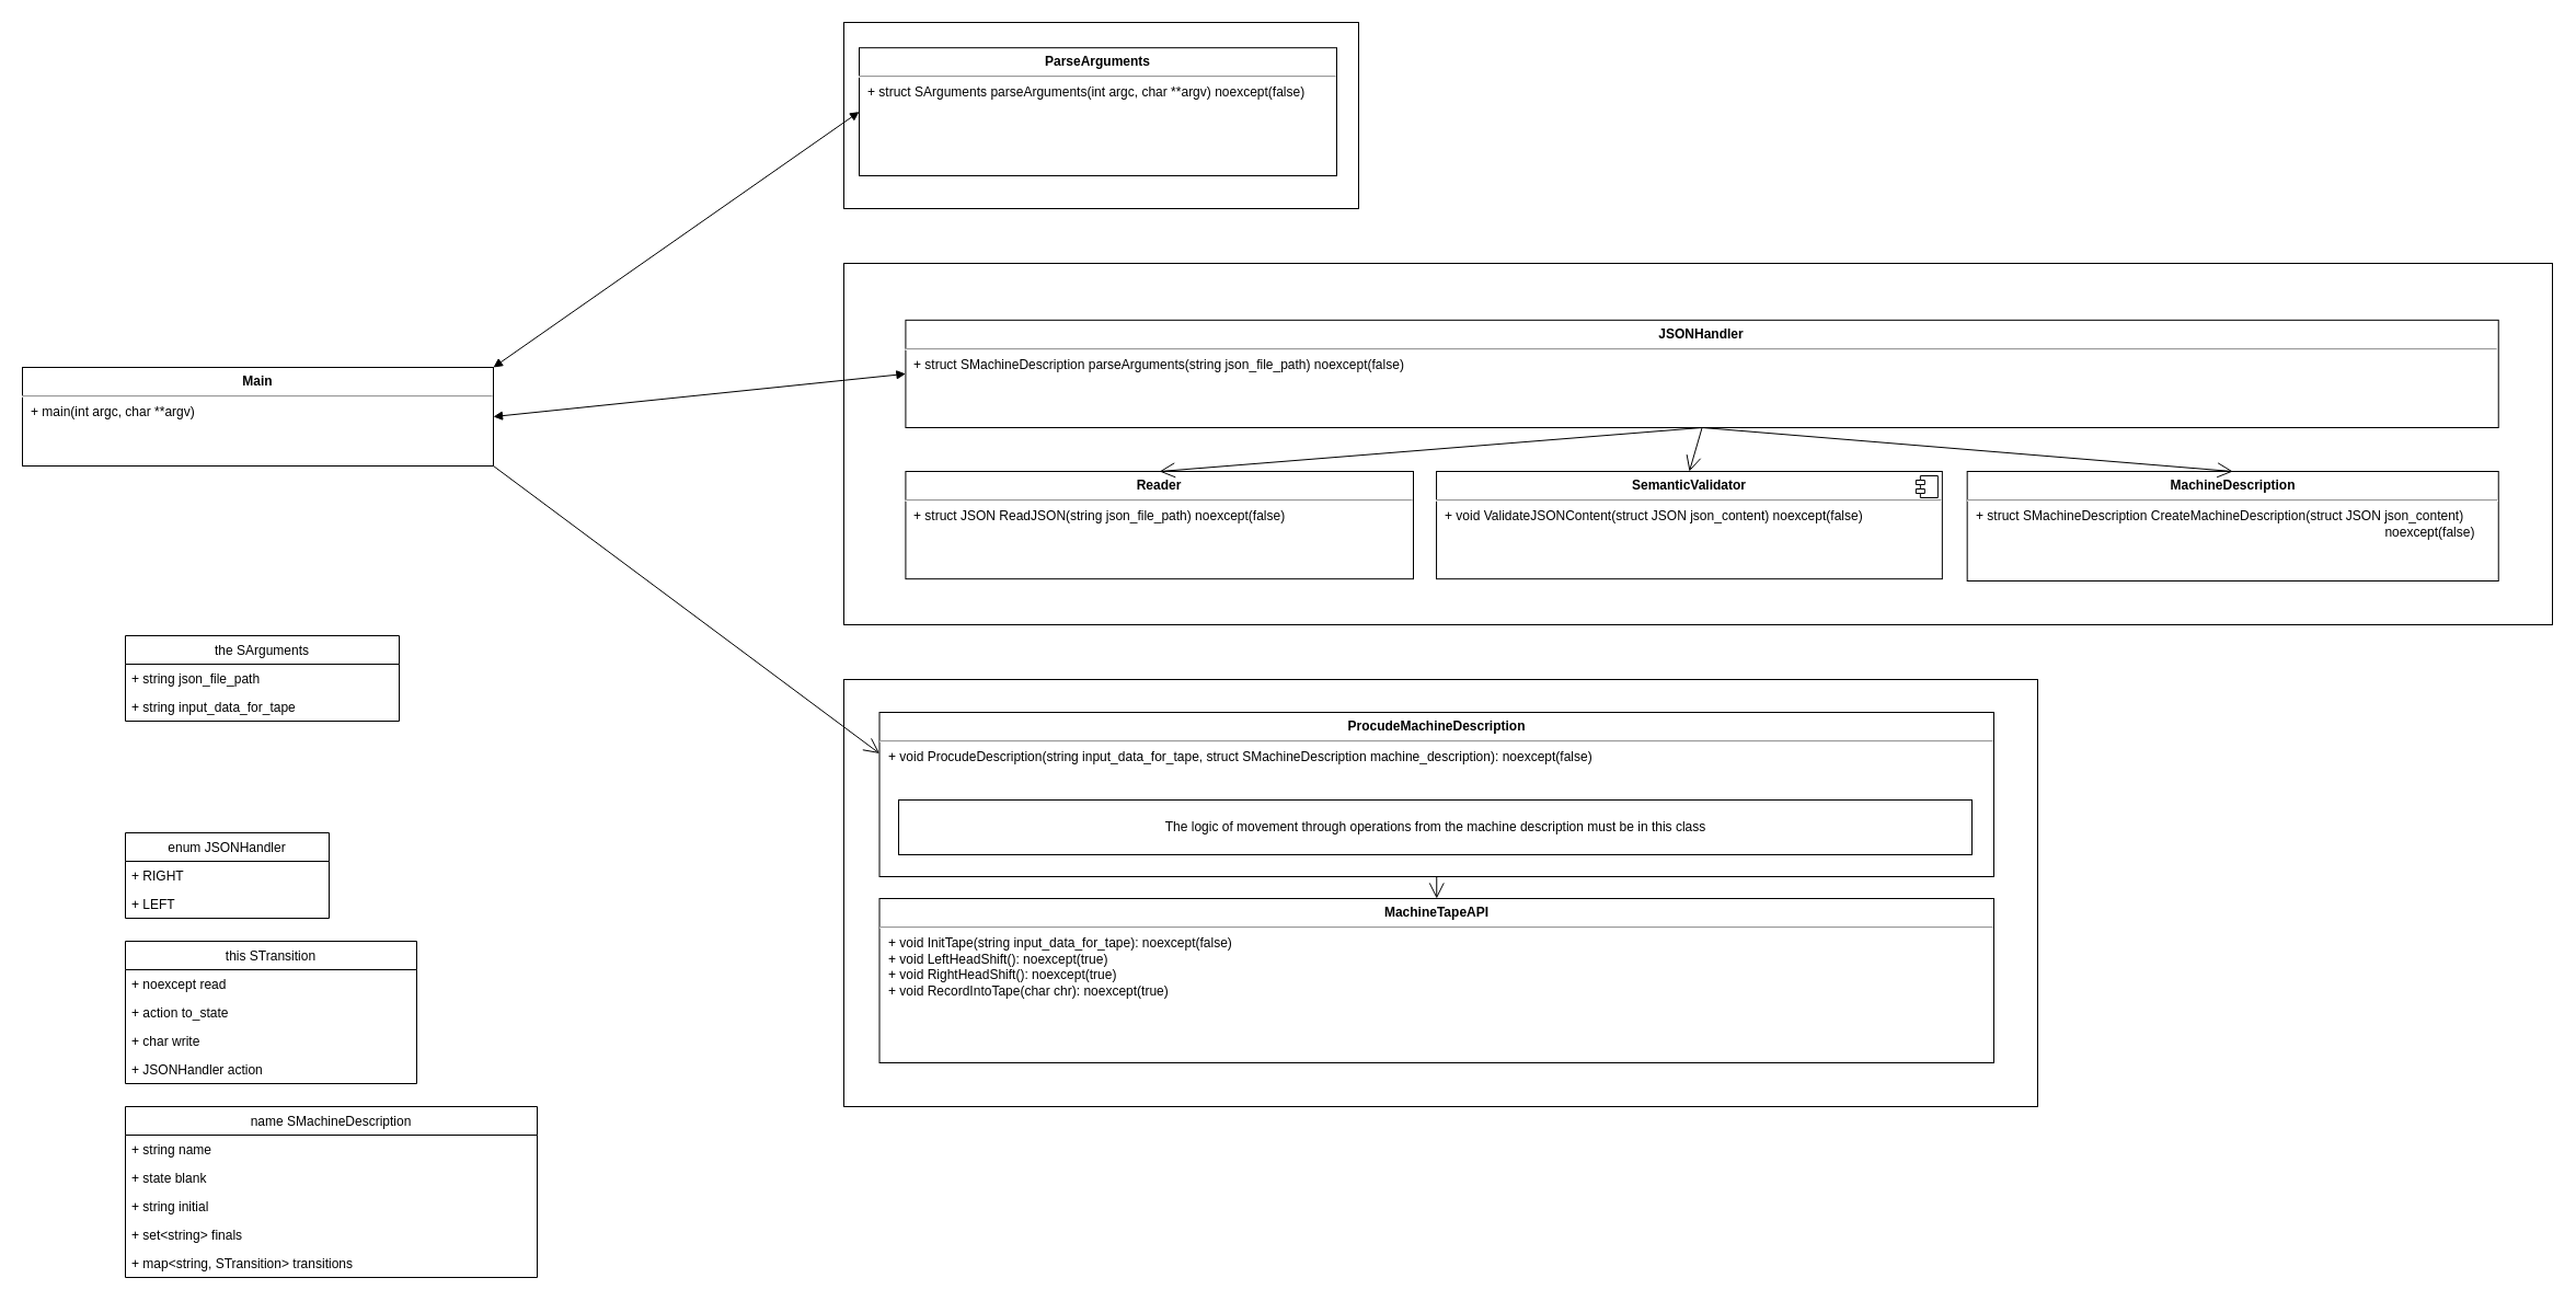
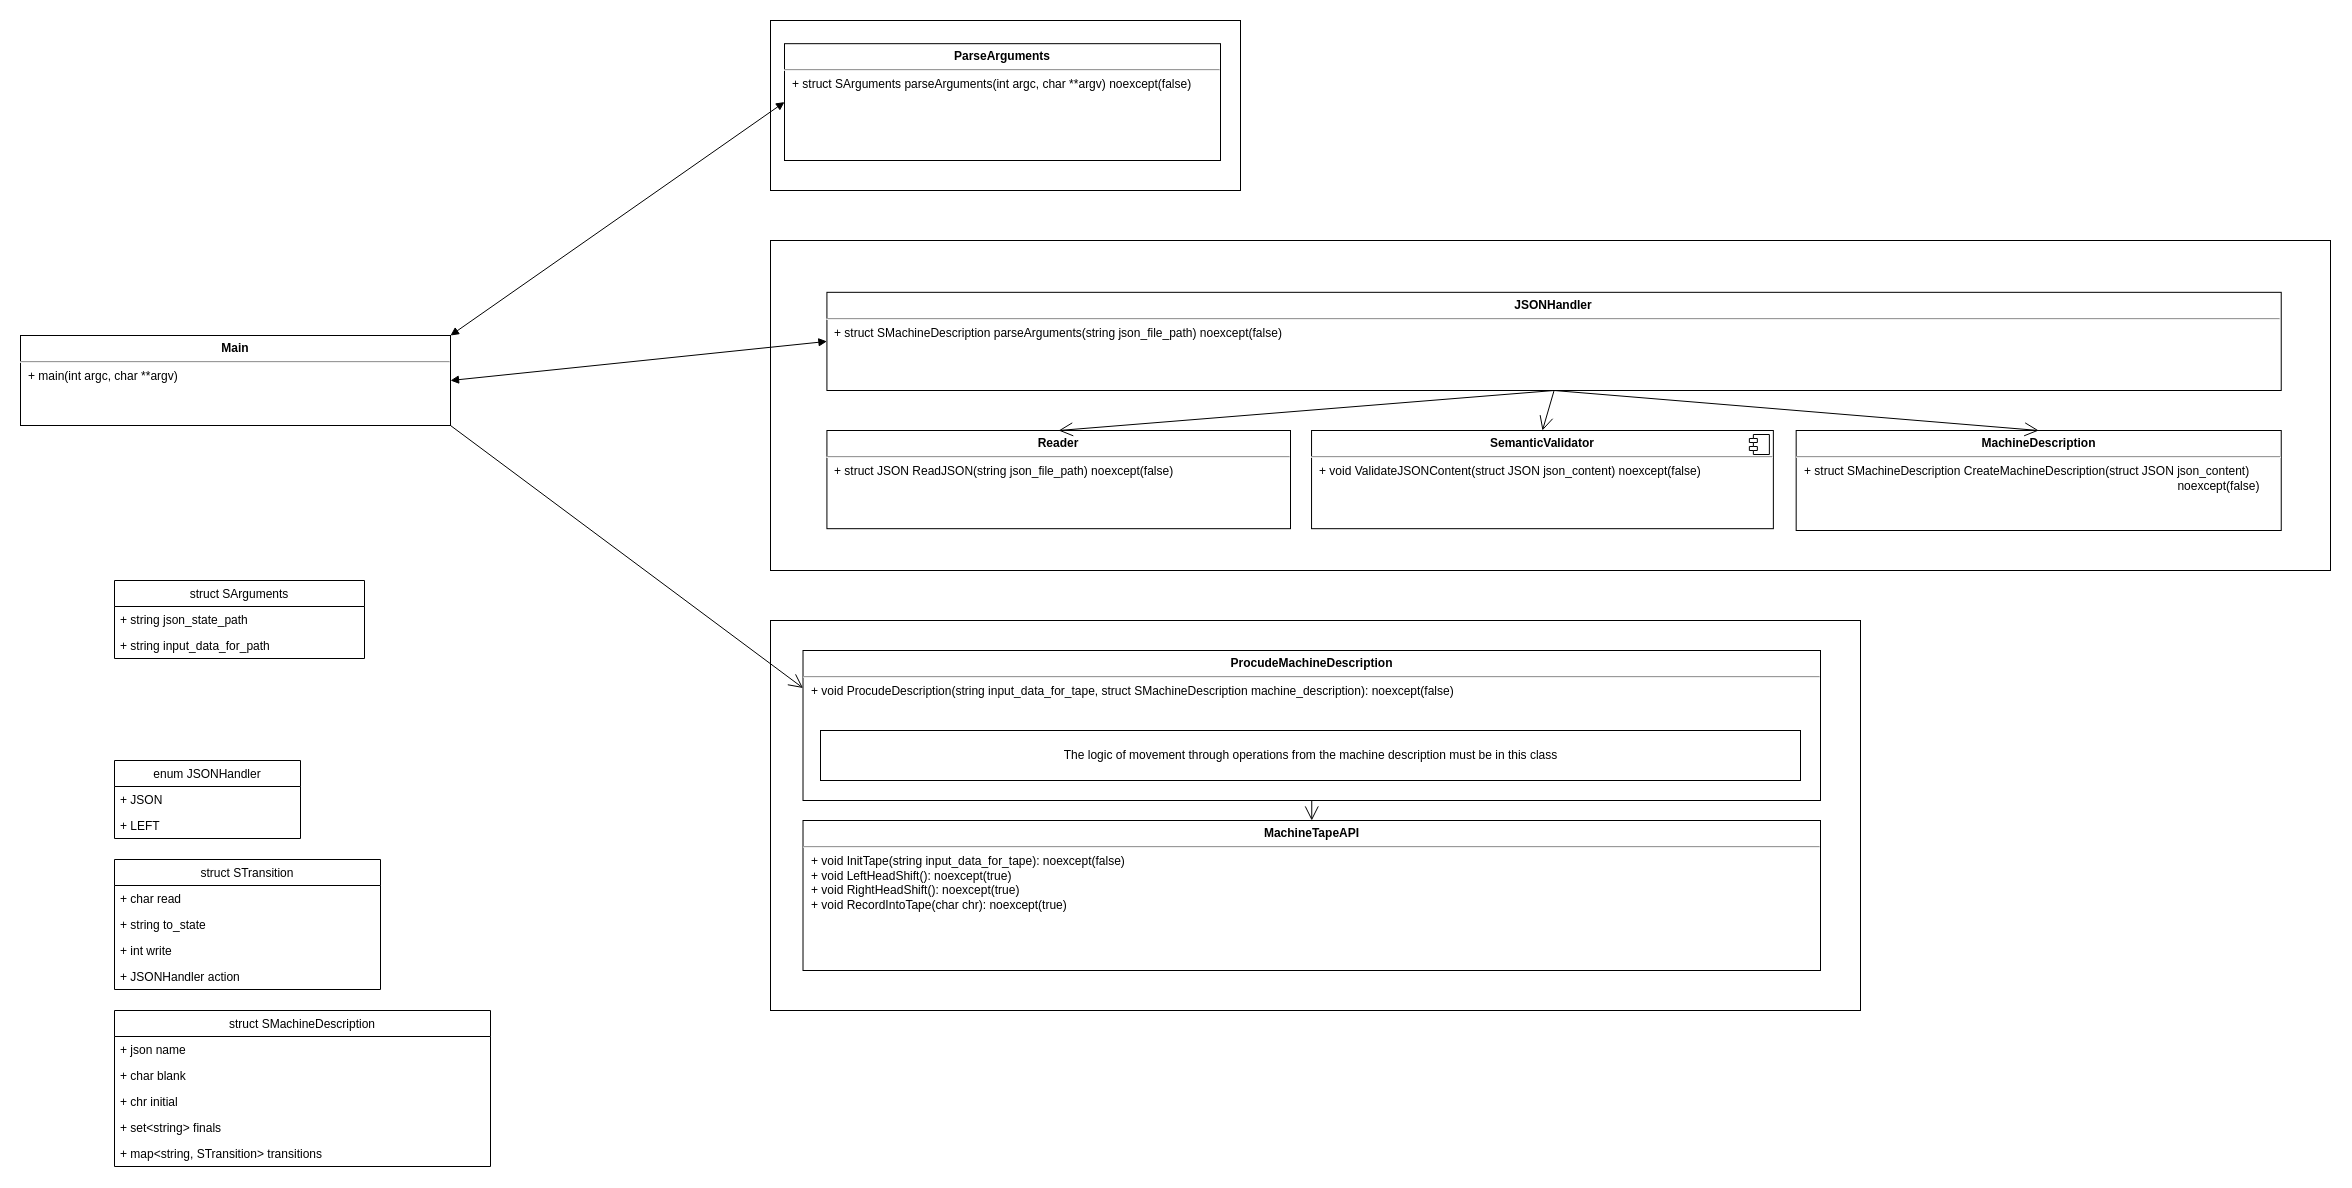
- <mxCell id="24" value="the SArguments" style="swimlane;fontStyle=0;childLayout=stackLayout;horizontal=1;startSize=26;fillColor=none;horizontalStack=0;resizeParent=1;resizeParentMax=0;resizeLast=0;collapsible=1;marginBottom=0;" parent="1" vertex="1"><mxGeometry x="114" y="580" width="250" height="78" as="geometry"><mxRectangle x="190" y="1000" width="140" height="30" as="alternateBounds" /></mxGeometry></mxCell>
+ <mxCell id="24" value="struct SArguments" style="swimlane;fontStyle=0;childLayout=stackLayout;horizontal=1;startSize=26;fillColor=none;horizontalStack=0;resizeParent=1;resizeParentMax=0;resizeLast=0;collapsible=1;marginBottom=0;" parent="1" vertex="1"><mxGeometry x="114" y="580" width="250" height="78" as="geometry"><mxRectangle x="190" y="1000" width="140" height="30" as="alternateBounds" /></mxGeometry></mxCell>
- <mxCell id="25" value="+ string json_file_path" style="text;strokeColor=none;fillColor=none;align=left;verticalAlign=top;spacingLeft=4;spacingRight=4;overflow=hidden;rotatable=0;points=[[0,0.5],[1,0.5]];portConstraint=eastwest;" parent="24" vertex="1"><mxGeometry y="26" width="250" height="26" as="geometry" /></mxCell>
+ <mxCell id="25" value="+ string json_state_path" style="text;strokeColor=none;fillColor=none;align=left;verticalAlign=top;spacingLeft=4;spacingRight=4;overflow=hidden;rotatable=0;points=[[0,0.5],[1,0.5]];portConstraint=eastwest;" parent="24" vertex="1"><mxGeometry y="26" width="250" height="26" as="geometry" /></mxCell>
- <mxCell id="26" value="+ string input_data_for_tape" style="text;strokeColor=none;fillColor=none;align=left;verticalAlign=top;spacingLeft=4;spacingRight=4;overflow=hidden;rotatable=0;points=[[0,0.5],[1,0.5]];portConstraint=eastwest;" parent="24" vertex="1"><mxGeometry y="52" width="250" height="26" as="geometry" /></mxCell>
+ <mxCell id="26" value="+ string input_data_for_path" style="text;strokeColor=none;fillColor=none;align=left;verticalAlign=top;spacingLeft=4;spacingRight=4;overflow=hidden;rotatable=0;points=[[0,0.5],[1,0.5]];portConstraint=eastwest;" parent="24" vertex="1"><mxGeometry y="52" width="250" height="26" as="geometry" /></mxCell>
- <mxCell id="41" value="+ RIGHT" style="text;strokeColor=none;fillColor=none;align=left;verticalAlign=top;spacingLeft=4;spacingRight=4;overflow=hidden;rotatable=0;points=[[0,0.5],[1,0.5]];portConstraint=eastwest;" vertex="1" parent="40"><mxGeometry y="26" width="186" height="26" as="geometry" /></mxCell>
+ <mxCell id="41" value="+ JSON" style="text;strokeColor=none;fillColor=none;align=left;verticalAlign=top;spacingLeft=4;spacingRight=4;overflow=hidden;rotatable=0;points=[[0,0.5],[1,0.5]];portConstraint=eastwest;" vertex="1" parent="40"><mxGeometry y="26" width="186" height="26" as="geometry" /></mxCell>
- <mxCell id="35" value="this STransition" style="swimlane;fontStyle=0;childLayout=stackLayout;horizontal=1;startSize=26;fillColor=none;horizontalStack=0;resizeParent=1;resizeParentMax=0;resizeLast=0;collapsible=1;marginBottom=0;" vertex="1" parent="28"><mxGeometry y="99" width="266" height="130" as="geometry"><mxRectangle x="190" y="1000" width="140" height="30" as="alternateBounds" /></mxGeometry></mxCell>
+ <mxCell id="35" value="struct STransition" style="swimlane;fontStyle=0;childLayout=stackLayout;horizontal=1;startSize=26;fillColor=none;horizontalStack=0;resizeParent=1;resizeParentMax=0;resizeLast=0;collapsible=1;marginBottom=0;" vertex="1" parent="28"><mxGeometry y="99" width="266" height="130" as="geometry"><mxRectangle x="190" y="1000" width="140" height="30" as="alternateBounds" /></mxGeometry></mxCell>
- <mxCell id="36" value="+ noexcept read" style="text;strokeColor=none;fillColor=none;align=left;verticalAlign=top;spacingLeft=4;spacingRight=4;overflow=hidden;rotatable=0;points=[[0,0.5],[1,0.5]];portConstraint=eastwest;" vertex="1" parent="35"><mxGeometry y="26" width="266" height="26" as="geometry" /></mxCell>
+ <mxCell id="36" value="+ char read" style="text;strokeColor=none;fillColor=none;align=left;verticalAlign=top;spacingLeft=4;spacingRight=4;overflow=hidden;rotatable=0;points=[[0,0.5],[1,0.5]];portConstraint=eastwest;" vertex="1" parent="35"><mxGeometry y="26" width="266" height="26" as="geometry" /></mxCell>
- <mxCell id="37" value="+ action to_state" style="text;strokeColor=none;fillColor=none;align=left;verticalAlign=top;spacingLeft=4;spacingRight=4;overflow=hidden;rotatable=0;points=[[0,0.5],[1,0.5]];portConstraint=eastwest;" vertex="1" parent="35"><mxGeometry y="52" width="266" height="26" as="geometry" /></mxCell>
+ <mxCell id="37" value="+ string to_state" style="text;strokeColor=none;fillColor=none;align=left;verticalAlign=top;spacingLeft=4;spacingRight=4;overflow=hidden;rotatable=0;points=[[0,0.5],[1,0.5]];portConstraint=eastwest;" vertex="1" parent="35"><mxGeometry y="52" width="266" height="26" as="geometry" /></mxCell>
- <mxCell id="38" value="+ char write" style="text;strokeColor=none;fillColor=none;align=left;verticalAlign=top;spacingLeft=4;spacingRight=4;overflow=hidden;rotatable=0;points=[[0,0.5],[1,0.5]];portConstraint=eastwest;" vertex="1" parent="35"><mxGeometry y="78" width="266" height="26" as="geometry" /></mxCell>
+ <mxCell id="38" value="+ int write" style="text;strokeColor=none;fillColor=none;align=left;verticalAlign=top;spacingLeft=4;spacingRight=4;overflow=hidden;rotatable=0;points=[[0,0.5],[1,0.5]];portConstraint=eastwest;" vertex="1" parent="35"><mxGeometry y="78" width="266" height="26" as="geometry" /></mxCell>
- <mxCell id="29" value="name SMachineDescription" style="swimlane;fontStyle=0;childLayout=stackLayout;horizontal=1;startSize=26;fillColor=none;horizontalStack=0;resizeParent=1;resizeParentMax=0;resizeLast=0;collapsible=1;marginBottom=0;" parent="28" vertex="1"><mxGeometry y="250" width="376" height="156" as="geometry"><mxRectangle x="190" y="1000" width="140" height="30" as="alternateBounds" /></mxGeometry></mxCell>
+ <mxCell id="29" value="struct SMachineDescription" style="swimlane;fontStyle=0;childLayout=stackLayout;horizontal=1;startSize=26;fillColor=none;horizontalStack=0;resizeParent=1;resizeParentMax=0;resizeLast=0;collapsible=1;marginBottom=0;" parent="28" vertex="1"><mxGeometry y="250" width="376" height="156" as="geometry"><mxRectangle x="190" y="1000" width="140" height="30" as="alternateBounds" /></mxGeometry></mxCell>
- <mxCell id="30" value="+ string name" style="text;strokeColor=none;fillColor=none;align=left;verticalAlign=top;spacingLeft=4;spacingRight=4;overflow=hidden;rotatable=0;points=[[0,0.5],[1,0.5]];portConstraint=eastwest;" parent="29" vertex="1"><mxGeometry y="26" width="376" height="26" as="geometry" /></mxCell>
+ <mxCell id="30" value="+ json name" style="text;strokeColor=none;fillColor=none;align=left;verticalAlign=top;spacingLeft=4;spacingRight=4;overflow=hidden;rotatable=0;points=[[0,0.5],[1,0.5]];portConstraint=eastwest;" parent="29" vertex="1"><mxGeometry y="26" width="376" height="26" as="geometry" /></mxCell>
- <mxCell id="31" value="+ state blank" style="text;strokeColor=none;fillColor=none;align=left;verticalAlign=top;spacingLeft=4;spacingRight=4;overflow=hidden;rotatable=0;points=[[0,0.5],[1,0.5]];portConstraint=eastwest;" parent="29" vertex="1"><mxGeometry y="52" width="376" height="26" as="geometry" /></mxCell>
+ <mxCell id="31" value="+ char blank" style="text;strokeColor=none;fillColor=none;align=left;verticalAlign=top;spacingLeft=4;spacingRight=4;overflow=hidden;rotatable=0;points=[[0,0.5],[1,0.5]];portConstraint=eastwest;" parent="29" vertex="1"><mxGeometry y="52" width="376" height="26" as="geometry" /></mxCell>
- <mxCell id="32" value="+ string initial" style="text;strokeColor=none;fillColor=none;align=left;verticalAlign=top;spacingLeft=4;spacingRight=4;overflow=hidden;rotatable=0;points=[[0,0.5],[1,0.5]];portConstraint=eastwest;" vertex="1" parent="29"><mxGeometry y="78" width="376" height="26" as="geometry" /></mxCell>
+ <mxCell id="32" value="+ chr initial" style="text;strokeColor=none;fillColor=none;align=left;verticalAlign=top;spacingLeft=4;spacingRight=4;overflow=hidden;rotatable=0;points=[[0,0.5],[1,0.5]];portConstraint=eastwest;" vertex="1" parent="29"><mxGeometry y="78" width="376" height="26" as="geometry" /></mxCell>
